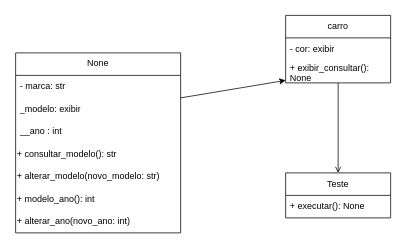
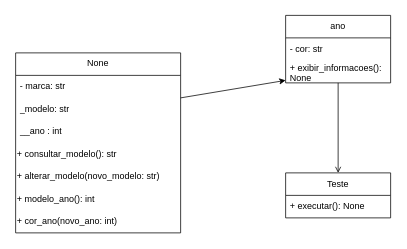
- <mxCell id="13" value="carro" style="swimlane;fontStyle=0;childLayout=stackLayout;horizontal=1;startSize=30;horizontalStack=0;resizeParent=1;resizeParentMax=0;resizeLast=0;collapsible=1;marginBottom=0;whiteSpace=wrap;html=1;" parent="1" vertex="1"><mxGeometry x="380" y="20" width="140" height="90" as="geometry" /></mxCell>
+ <mxCell id="13" value="ano" style="swimlane;fontStyle=0;childLayout=stackLayout;horizontal=1;startSize=30;horizontalStack=0;resizeParent=1;resizeParentMax=0;resizeLast=0;collapsible=1;marginBottom=0;whiteSpace=wrap;html=1;" parent="1" vertex="1"><mxGeometry x="380" y="20" width="140" height="90" as="geometry" /></mxCell>
- <mxCell id="14" value="- cor: exibir" style="text;strokeColor=none;fillColor=none;align=left;verticalAlign=middle;spacingLeft=4;spacingRight=4;overflow=hidden;points=[[0,0.5],[1,0.5]];portConstraint=eastwest;rotatable=0;whiteSpace=wrap;html=1;" parent="13" vertex="1"><mxGeometry y="30" width="140" height="30" as="geometry" /></mxCell>
+ <mxCell id="14" value="- cor: str" style="text;strokeColor=none;fillColor=none;align=left;verticalAlign=middle;spacingLeft=4;spacingRight=4;overflow=hidden;points=[[0,0.5],[1,0.5]];portConstraint=eastwest;rotatable=0;whiteSpace=wrap;html=1;" parent="13" vertex="1"><mxGeometry y="30" width="140" height="30" as="geometry" /></mxCell>
- <mxCell id="15" value="+ exibir_consultar(): None" style="text;strokeColor=none;fillColor=none;align=left;verticalAlign=middle;spacingLeft=4;spacingRight=4;overflow=hidden;points=[[0,0.5],[1,0.5]];portConstraint=eastwest;rotatable=0;whiteSpace=wrap;html=1;" parent="13" vertex="1"><mxGeometry y="60" width="140" height="30" as="geometry" /></mxCell>
+ <mxCell id="15" value="+ exibir_informacoes(): None" style="text;strokeColor=none;fillColor=none;align=left;verticalAlign=middle;spacingLeft=4;spacingRight=4;overflow=hidden;points=[[0,0.5],[1,0.5]];portConstraint=eastwest;rotatable=0;whiteSpace=wrap;html=1;" parent="13" vertex="1"><mxGeometry y="60" width="140" height="30" as="geometry" /></mxCell>
- <mxCell id="4" value="_modelo: exibir" style="text;strokeColor=none;fillColor=none;align=left;verticalAlign=middle;spacingLeft=4;spacingRight=4;overflow=hidden;points=[[0,0.5],[1,0.5]];portConstraint=eastwest;rotatable=0;whiteSpace=wrap;html=1;" parent="2" vertex="1"><mxGeometry y="60" width="220" height="30" as="geometry" /></mxCell>
+ <mxCell id="4" value="_modelo: str" style="text;strokeColor=none;fillColor=none;align=left;verticalAlign=middle;spacingLeft=4;spacingRight=4;overflow=hidden;points=[[0,0.5],[1,0.5]];portConstraint=eastwest;rotatable=0;whiteSpace=wrap;html=1;" parent="2" vertex="1"><mxGeometry y="60" width="220" height="30" as="geometry" /></mxCell>
- <mxCell id="9" value="+ alterar_ano(novo_ano: int)" style="text;html=1;strokeColor=none;fillColor=none;align=left;verticalAlign=middle;whiteSpace=wrap;rounded=0;" parent="2" vertex="1"><mxGeometry y="210" width="220" height="30" as="geometry" /></mxCell>
+ <mxCell id="9" value="+ cor_ano(novo_ano: int)" style="text;html=1;strokeColor=none;fillColor=none;align=left;verticalAlign=middle;whiteSpace=wrap;rounded=0;" parent="2" vertex="1"><mxGeometry y="210" width="220" height="30" as="geometry" /></mxCell>
